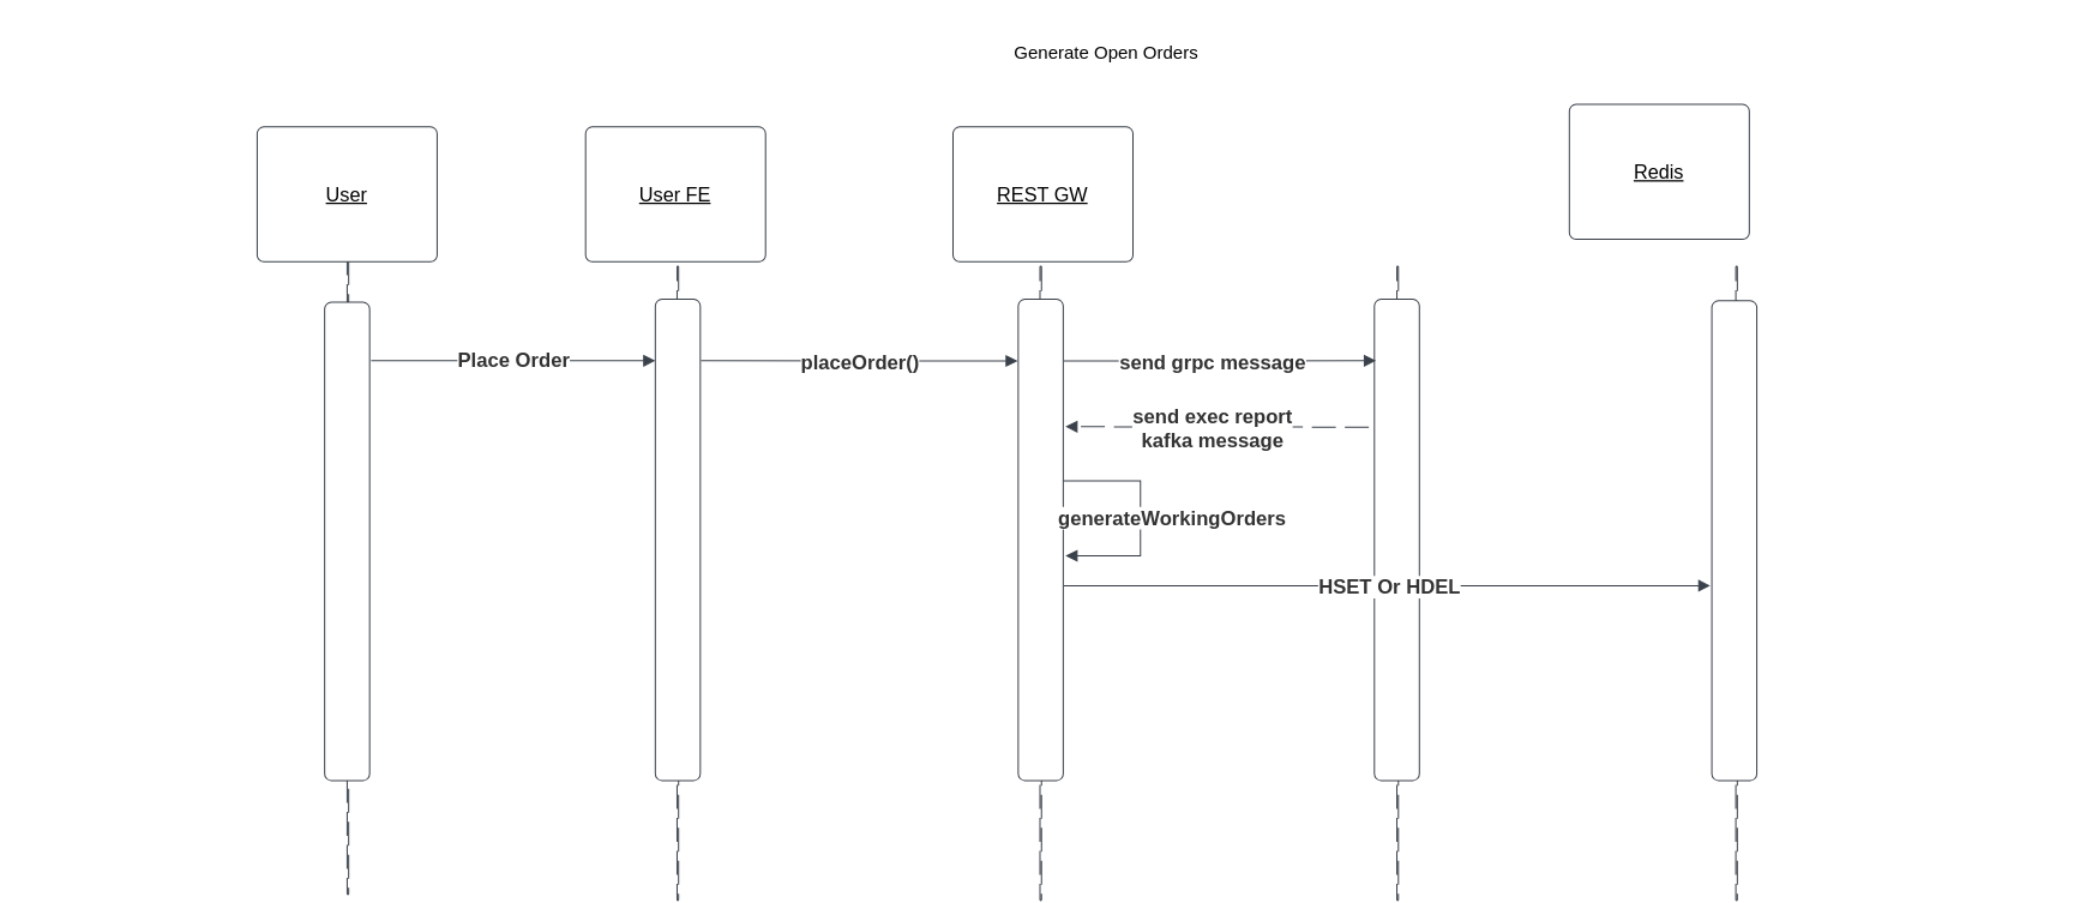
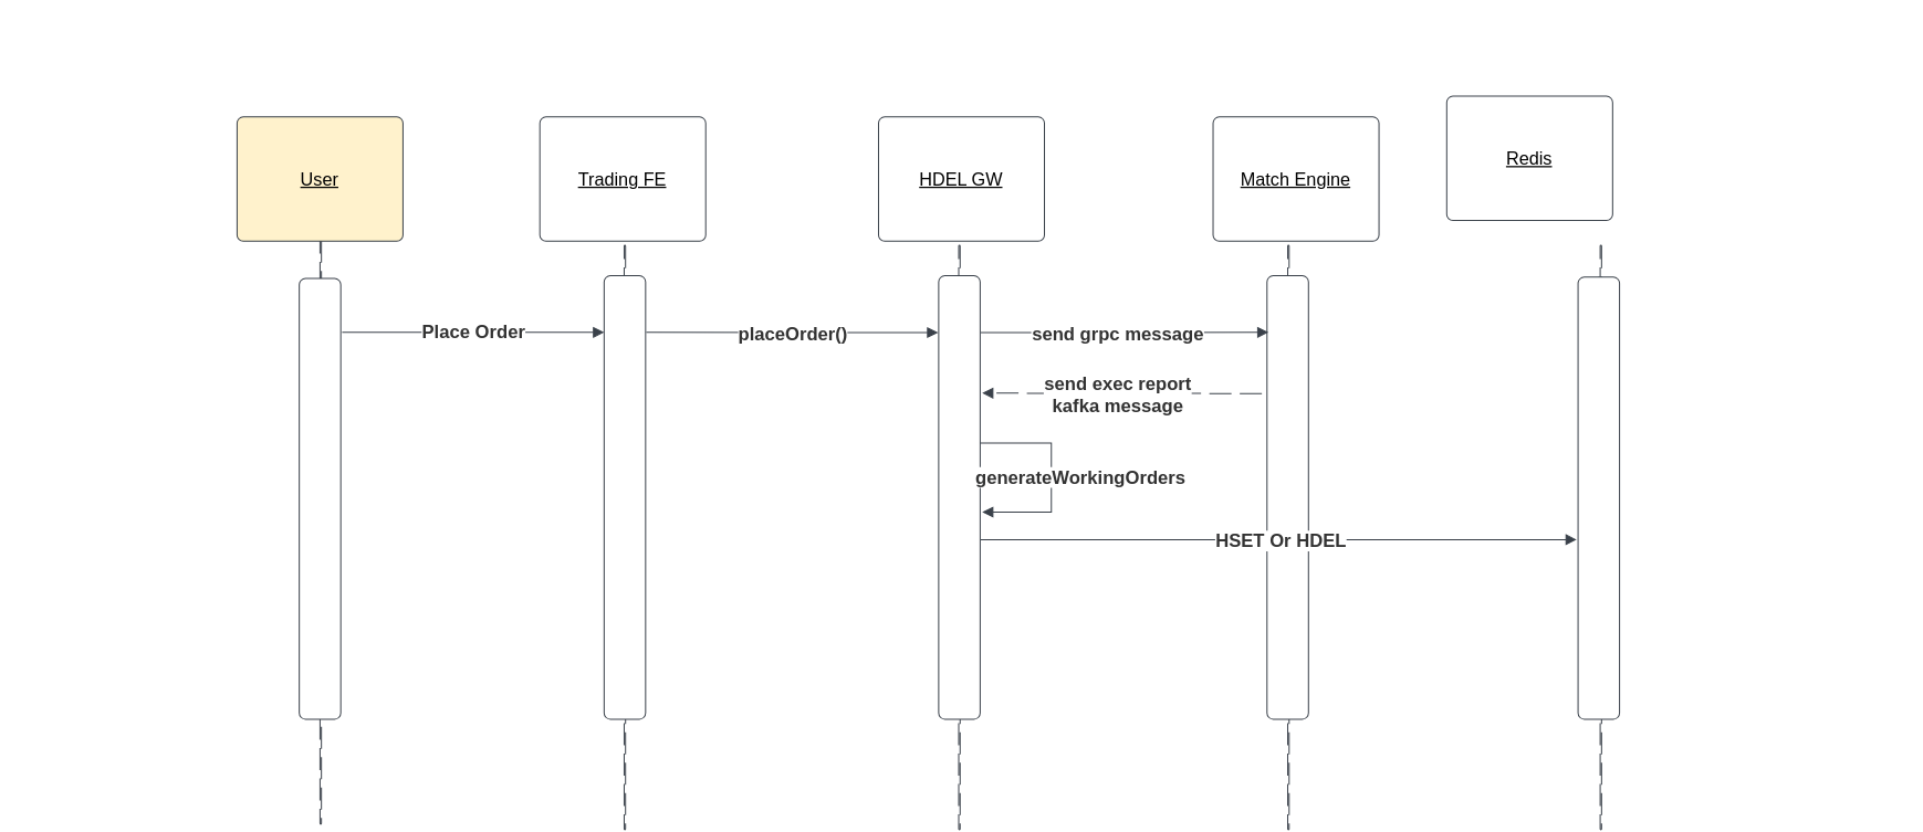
- <mxCell id="30" value="Generate Open Orders" style="text;strokeColor=none;align=center;fillColor=none;html=1;verticalAlign=middle;whiteSpace=wrap;rounded=0;" vertex="1" parent="1"><mxGeometry x="616" y="20" width="243" height="30" as="geometry" /></mxCell>
- <mxCell id="3" value="User" style="html=1;overflow=block;blockSpacing=1;whiteSpace=wrap;fontSize=13;fontStyle=4;spacing=3.8;strokeColor=#3a414a;strokeOpacity=100;rounded=1;absoluteArcSize=1;arcSize=9;strokeWidth=0.8;lucidId=T8NZlYuJ8EgG;" vertex="1" parent="1"><mxGeometry x="171" y="84" width="120" height="90" as="geometry" /></mxCell>
+ <mxCell id="3" value="User" style="html=1;overflow=block;blockSpacing=1;whiteSpace=wrap;fontSize=13;fontStyle=4;spacing=3.8;strokeColor=#3a414a;strokeOpacity=100;rounded=1;absoluteArcSize=1;arcSize=9;strokeWidth=0.8;lucidId=T8NZlYuJ8EgG;fillColor=#fff2cc;" vertex="1" parent="1"><mxGeometry x="171" y="84" width="120" height="90" as="geometry" /></mxCell>
- <mxCell id="4" value="User FE" style="html=1;overflow=block;blockSpacing=1;whiteSpace=wrap;fontSize=13;fontStyle=4;spacing=3.8;strokeColor=#3a414a;strokeOpacity=100;rounded=1;absoluteArcSize=1;arcSize=9;strokeWidth=0.8;lucidId=18NZU9HDsDMR;" vertex="1" parent="1"><mxGeometry x="390" y="84" width="120" height="90" as="geometry" /></mxCell>
+ <mxCell id="4" value="Trading FE" style="html=1;overflow=block;blockSpacing=1;whiteSpace=wrap;fontSize=13;fontStyle=4;spacing=3.8;strokeColor=#3a414a;strokeOpacity=100;rounded=1;absoluteArcSize=1;arcSize=9;strokeWidth=0.8;lucidId=18NZU9HDsDMR;" vertex="1" parent="1"><mxGeometry x="390" y="84" width="120" height="90" as="geometry" /></mxCell>
- <mxCell id="7" value="REST GW" style="html=1;overflow=block;blockSpacing=1;whiteSpace=wrap;fontSize=13;fontStyle=4;spacing=3.8;strokeColor=#3a414a;strokeOpacity=100;rounded=1;absoluteArcSize=1;arcSize=9;strokeWidth=0.8;lucidId=t9NZKBoNONix;" vertex="1" parent="1"><mxGeometry x="635" y="84" width="120" height="90" as="geometry" /></mxCell>
+ <mxCell id="7" value="HDEL GW" style="html=1;overflow=block;blockSpacing=1;whiteSpace=wrap;fontSize=13;fontStyle=4;spacing=3.8;strokeColor=#3a414a;strokeOpacity=100;rounded=1;absoluteArcSize=1;arcSize=9;strokeWidth=0.8;lucidId=t9NZKBoNONix;" vertex="1" parent="1"><mxGeometry x="635" y="84" width="120" height="90" as="geometry" /></mxCell>
+ <mxCell id="5" value="Match Engine" style="html=1;overflow=block;blockSpacing=1;whiteSpace=wrap;fontSize=13;fontStyle=4;spacing=3.8;strokeColor=#3a414a;strokeOpacity=100;rounded=1;absoluteArcSize=1;arcSize=9;strokeWidth=0.8;lucidId=a9NZcL33oLzD;" vertex="1" parent="1"><mxGeometry x="877" y="84" width="120" height="90" as="geometry" /></mxCell>
